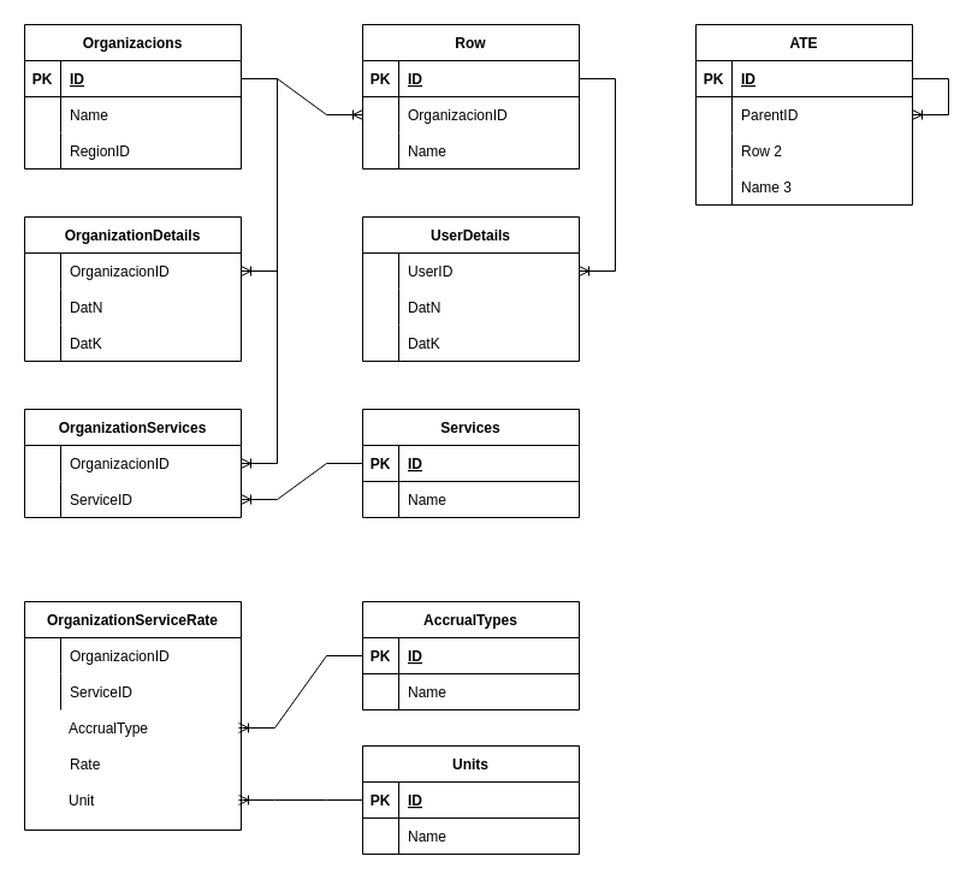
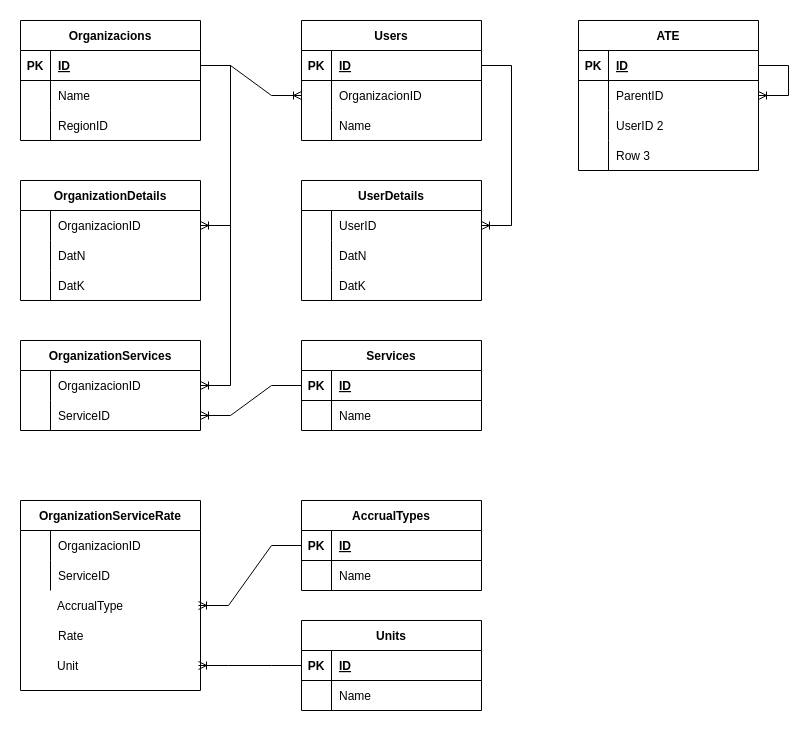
- <mxCell id="23" value="Row" style="shape=table;startSize=30;container=1;collapsible=1;childLayout=tableLayout;fixedRows=1;rowLines=0;fontStyle=1;align=center;resizeLast=1;" parent="1" vertex="1"><mxGeometry x="301" y="20" width="180" height="120" as="geometry" /></mxCell>
+ <mxCell id="23" value="Users" style="shape=table;startSize=30;container=1;collapsible=1;childLayout=tableLayout;fixedRows=1;rowLines=0;fontStyle=1;align=center;resizeLast=1;" parent="1" vertex="1"><mxGeometry x="301" y="20" width="180" height="120" as="geometry" /></mxCell>
- <mxCell id="54" value="Row 2" style="shape=partialRectangle;connectable=0;fillColor=none;top=0;left=0;bottom=0;right=0;align=left;spacingLeft=6;overflow=hidden;" parent="52" vertex="1"><mxGeometry x="30" width="150" height="30" as="geometry"><mxRectangle width="150" height="30" as="alternateBounds" /></mxGeometry></mxCell>
+ <mxCell id="54" value="UserID 2" style="shape=partialRectangle;connectable=0;fillColor=none;top=0;left=0;bottom=0;right=0;align=left;spacingLeft=6;overflow=hidden;" parent="52" vertex="1"><mxGeometry x="30" width="150" height="30" as="geometry"><mxRectangle width="150" height="30" as="alternateBounds" /></mxGeometry></mxCell>
- <mxCell id="57" value="Name 3" style="shape=partialRectangle;connectable=0;fillColor=none;top=0;left=0;bottom=0;right=0;align=left;spacingLeft=6;overflow=hidden;" parent="55" vertex="1"><mxGeometry x="30" width="150" height="30" as="geometry"><mxRectangle width="150" height="30" as="alternateBounds" /></mxGeometry></mxCell>
+ <mxCell id="57" value="Row 3" style="shape=partialRectangle;connectable=0;fillColor=none;top=0;left=0;bottom=0;right=0;align=left;spacingLeft=6;overflow=hidden;" parent="55" vertex="1"><mxGeometry x="30" width="150" height="30" as="geometry"><mxRectangle width="150" height="30" as="alternateBounds" /></mxGeometry></mxCell>
